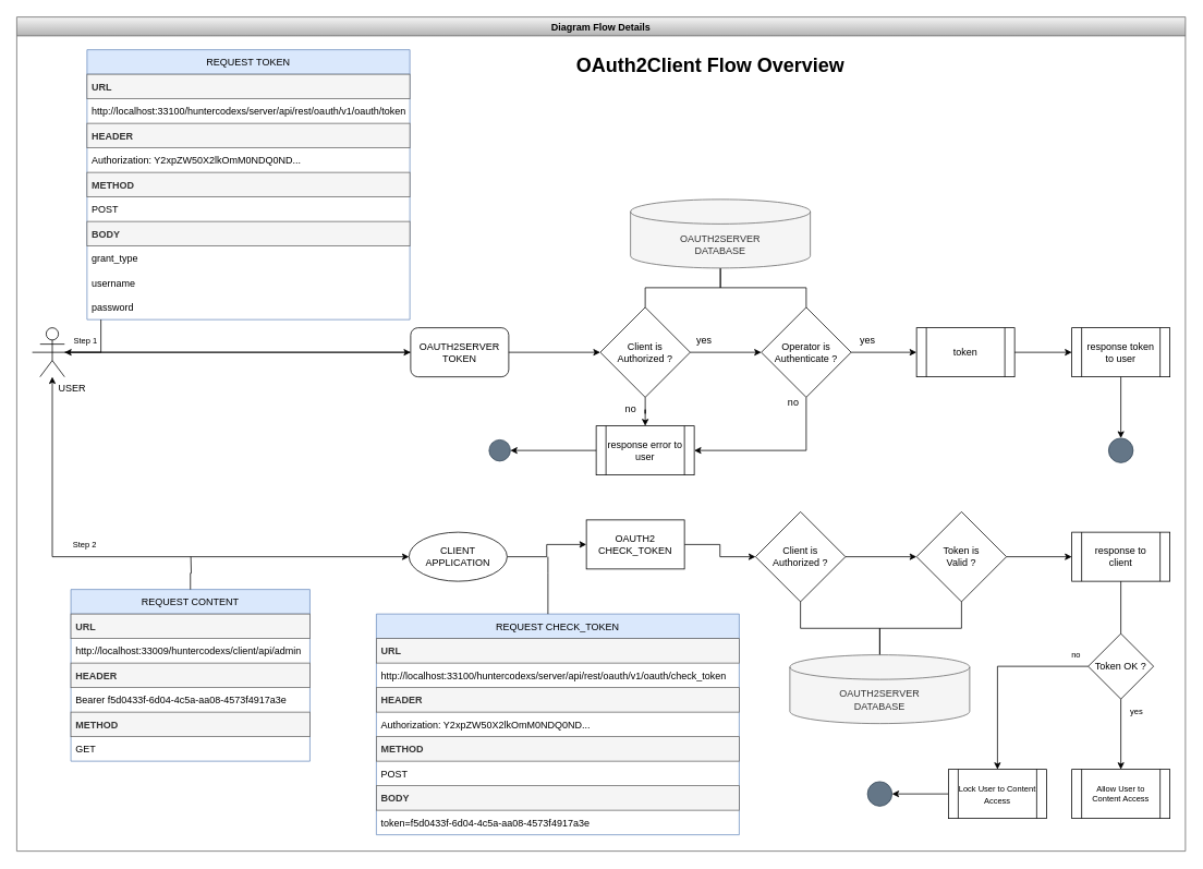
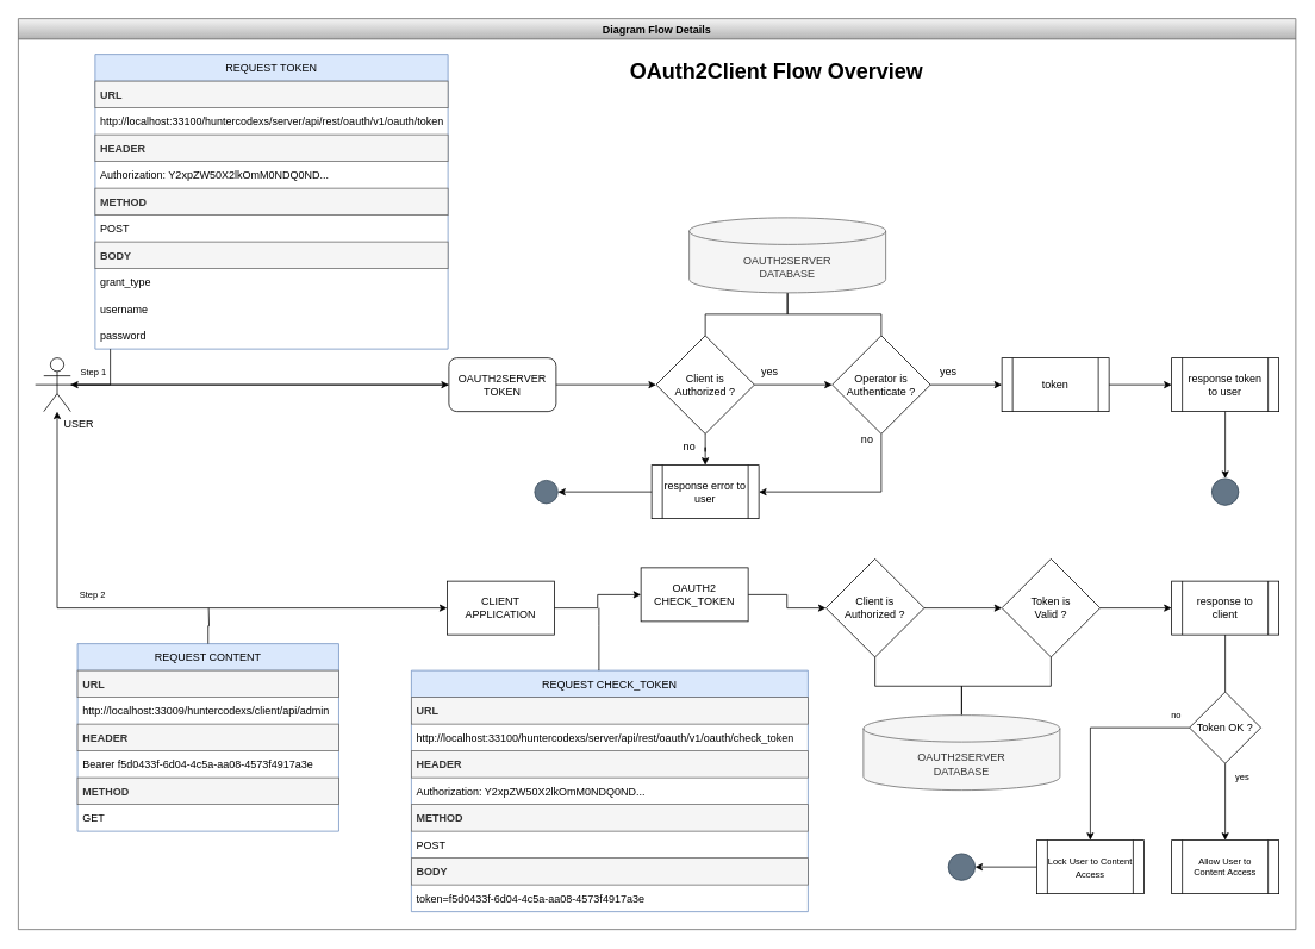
- <mxCell id="52" value="&lt;div&gt;CLIENT&lt;/div&gt;&lt;div&gt;APPLICATION&lt;br&gt;&lt;/div&gt;" style="ellipse;whiteSpace=wrap;html=1;" parent="2" vertex="1"><mxGeometry x="480" y="630" width="120" height="60" as="geometry" /></mxCell>
+ <mxCell id="52" value="&lt;div&gt;CLIENT&lt;/div&gt;&lt;div&gt;APPLICATION&lt;br&gt;&lt;/div&gt;" style="rounded=0;whiteSpace=wrap;html=1;" parent="2" vertex="1"><mxGeometry x="480" y="630" width="120" height="60" as="geometry" /></mxCell>
